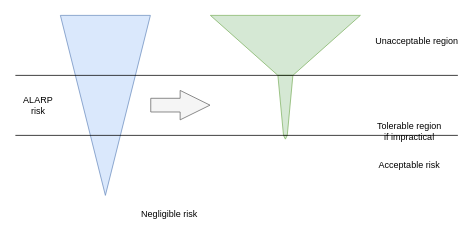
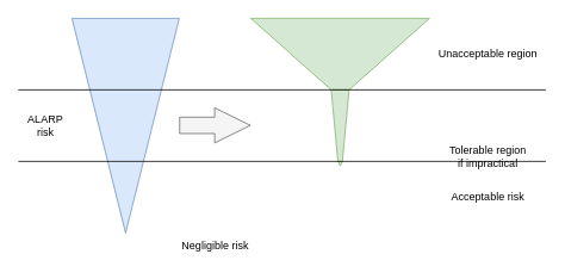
- <mxCell id="9" value="Unacceptable region" style="text;html=1;align=center;verticalAlign=middle;resizable=0;points=[];autosize=1;strokeColor=none;fillColor=none;fontSize=12;" parent="1" vertex="1"><mxGeometry x="490" y="40" width="130" height="30" as="geometry" /></mxCell>
+ <mxCell id="9" value="Unacceptable region" style="text;html=1;align=center;verticalAlign=middle;resizable=0;points=[];autosize=1;strokeColor=none;fillColor=none;fontSize=12;" parent="1" vertex="1"><mxGeometry x="480" y="45" width="130" height="30" as="geometry" /></mxCell>
- <mxCell id="8" value="Negligible risk" style="text;html=1;align=center;verticalAlign=middle;resizable=0;points=[];autosize=1;strokeColor=none;fillColor=none;fontSize=12;" parent="1" vertex="1"><mxGeometry x="175" y="270" width="100" height="30" as="geometry" /></mxCell>
+ <mxCell id="8" value="Negligible risk" style="text;html=1;align=center;verticalAlign=middle;resizable=0;points=[];autosize=1;strokeColor=none;fillColor=none;fontSize=12;" parent="1" vertex="1"><mxGeometry x="190" y="260" width="100" height="30" as="geometry" /></mxCell>
